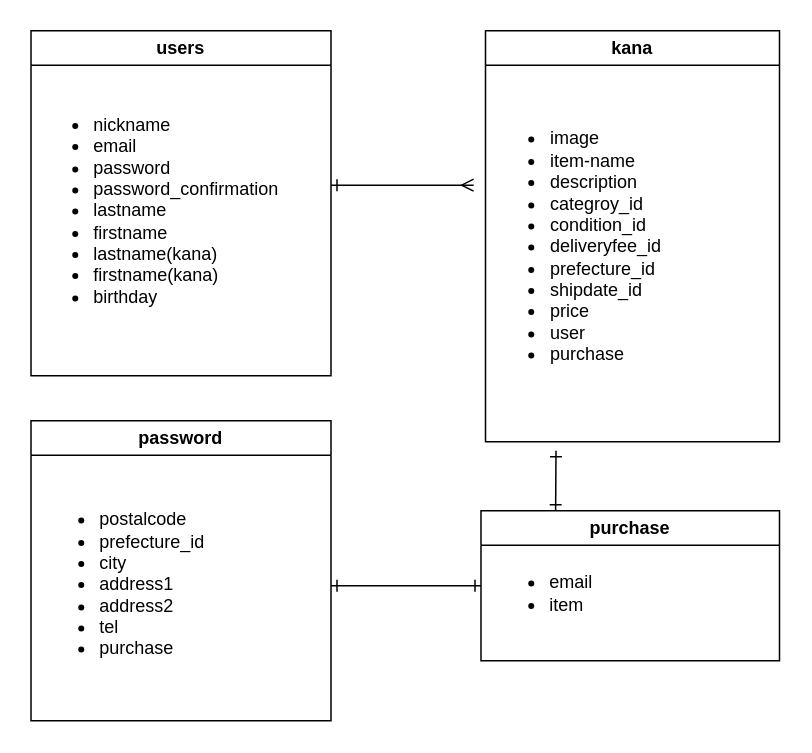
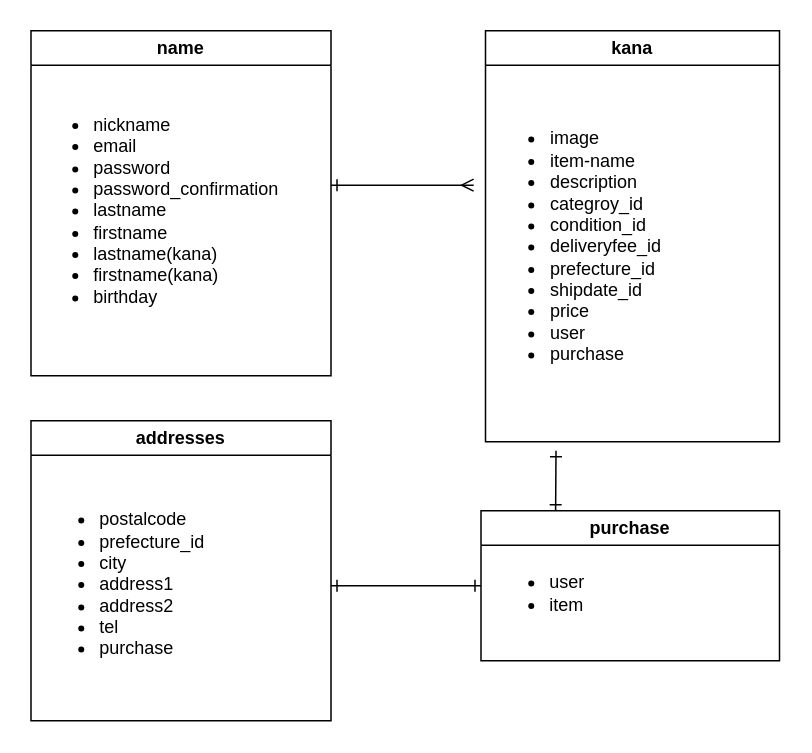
- <mxCell id="2" value="users" style="swimlane;whiteSpace=wrap;html=1;" vertex="1" parent="1"><mxGeometry x="20" y="20" width="200" height="230" as="geometry" /></mxCell>
+ <mxCell id="2" value="name" style="swimlane;whiteSpace=wrap;html=1;" vertex="1" parent="1"><mxGeometry x="20" y="20" width="200" height="230" as="geometry" /></mxCell>
- <mxCell id="6" value="password" style="swimlane;whiteSpace=wrap;html=1;" vertex="1" parent="1"><mxGeometry x="20" y="280" width="200" height="200" as="geometry" /></mxCell>
+ <mxCell id="6" value="addresses" style="swimlane;whiteSpace=wrap;html=1;" vertex="1" parent="1"><mxGeometry x="20" y="280" width="200" height="200" as="geometry" /></mxCell>
- <mxCell id="10" value="&lt;ul&gt;&lt;li&gt;email&lt;/li&gt;&lt;li&gt;item&lt;/li&gt;&lt;/ul&gt;&lt;div style=&quot;width: 12px; z-index: 1; touch-action: none; top: 69px; left: 212px; bottom: 37px;&quot; class=&quot;geHsplit&quot;&gt;&lt;/div&gt;" style="text;html=1;strokeColor=none;fillColor=none;align=left;verticalAlign=middle;whiteSpace=wrap;rounded=0;" vertex="1" parent="9"><mxGeometry x="4" y="40" width="110" height="30" as="geometry" /></mxCell>
+ <mxCell id="10" value="&lt;ul&gt;&lt;li&gt;user&lt;/li&gt;&lt;li&gt;item&lt;/li&gt;&lt;/ul&gt;&lt;div style=&quot;width: 12px; z-index: 1; touch-action: none; top: 69px; left: 212px; bottom: 37px;&quot; class=&quot;geHsplit&quot;&gt;&lt;/div&gt;" style="text;html=1;strokeColor=none;fillColor=none;align=left;verticalAlign=middle;whiteSpace=wrap;rounded=0;" vertex="1" parent="9"><mxGeometry x="4" y="40" width="110" height="30" as="geometry" /></mxCell>
